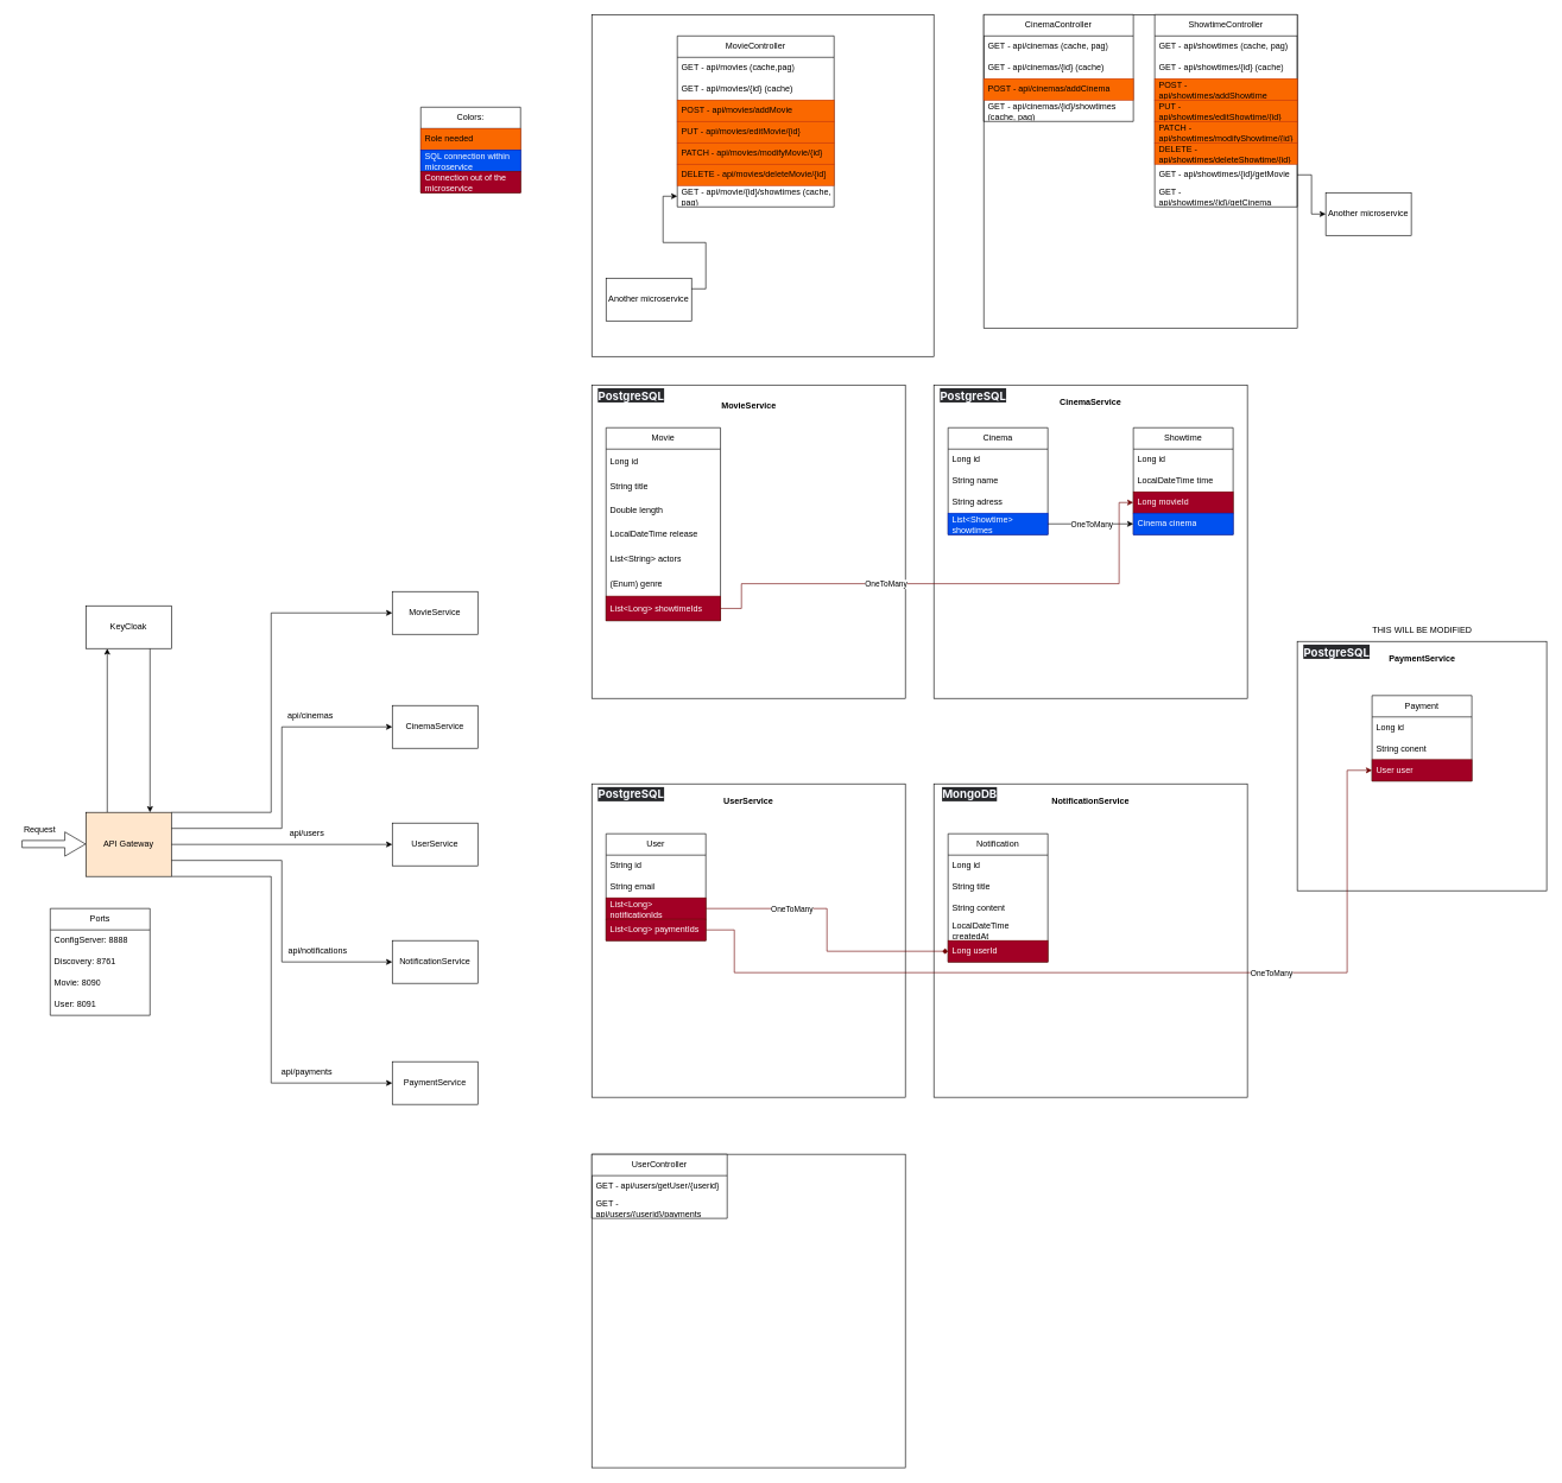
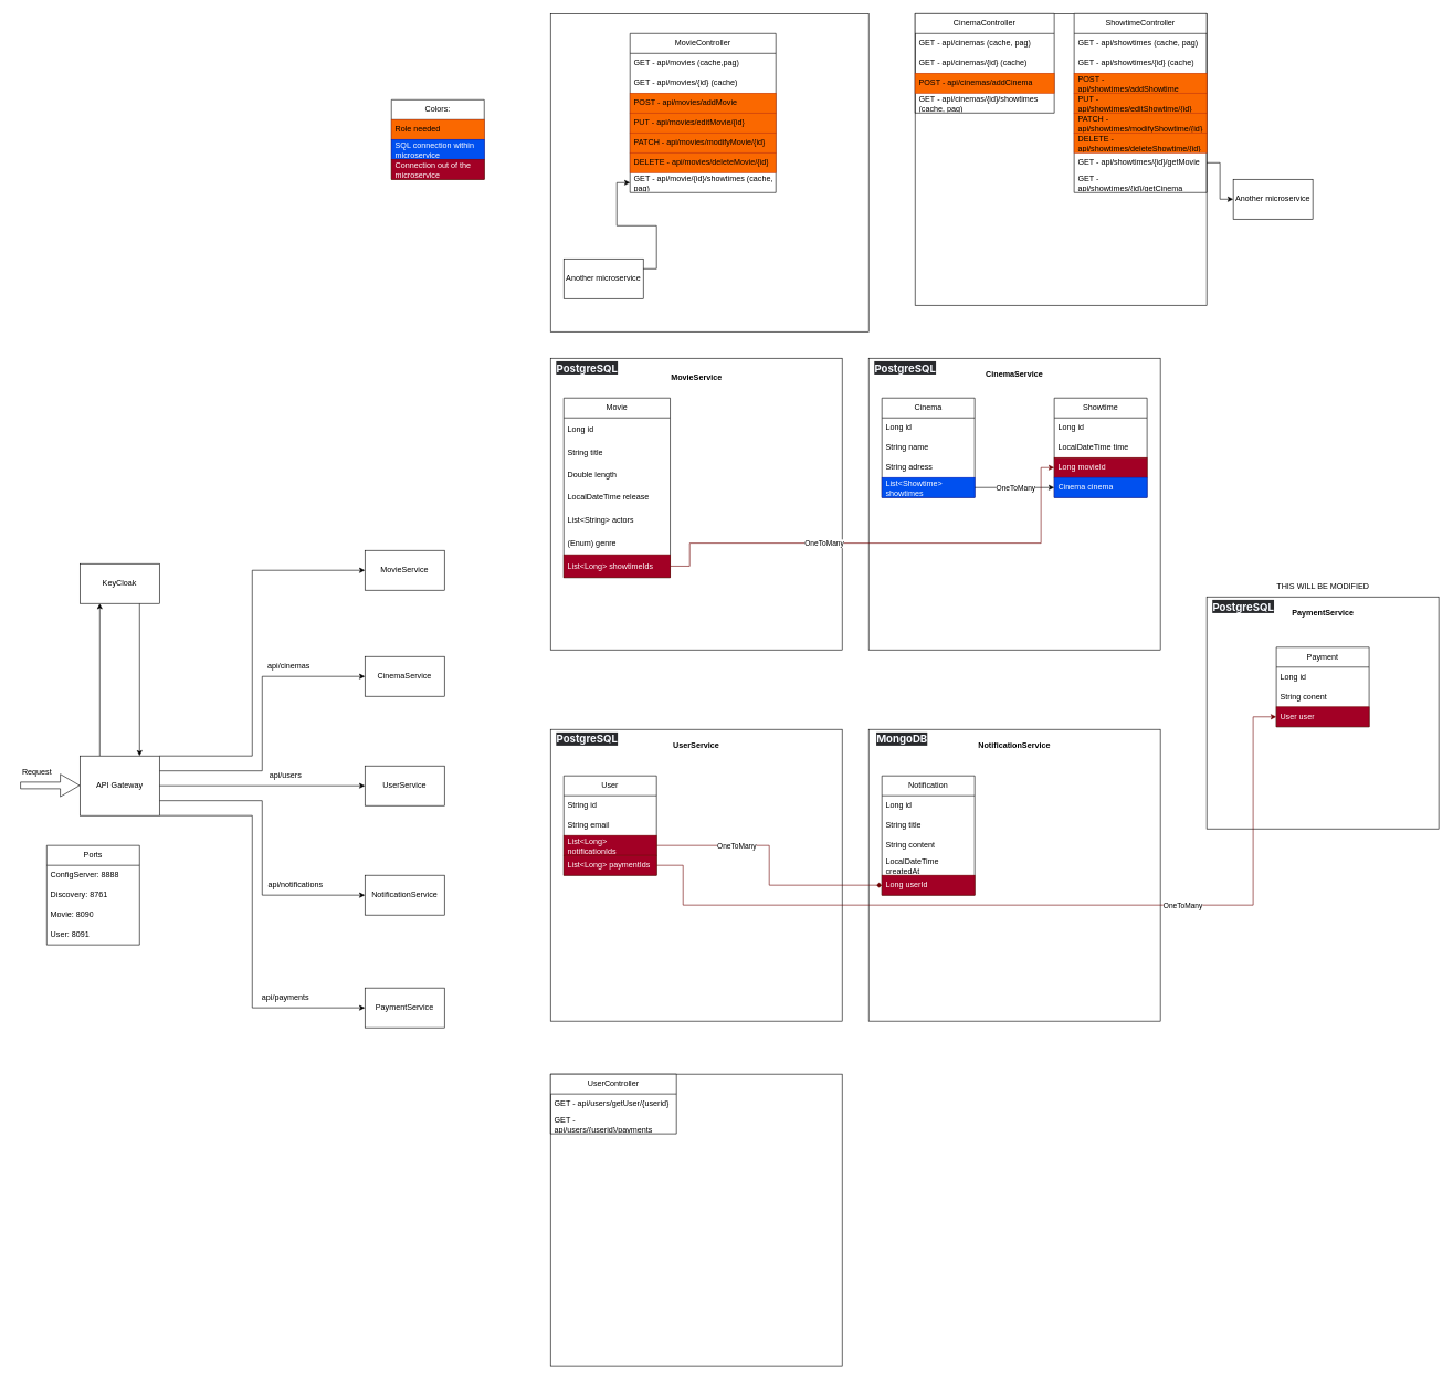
- <mxCell id="10" value="API Gateway" style="rounded=0;whiteSpace=wrap;html=1;fillColor=#ffe6cc;" parent="1" vertex="1"><mxGeometry x="120" y="1140" width="120" height="90" as="geometry" /></mxCell>
+ <mxCell id="10" value="API Gateway" style="rounded=0;whiteSpace=wrap;html=1;" parent="1" vertex="1"><mxGeometry x="120" y="1140" width="120" height="90" as="geometry" /></mxCell>
